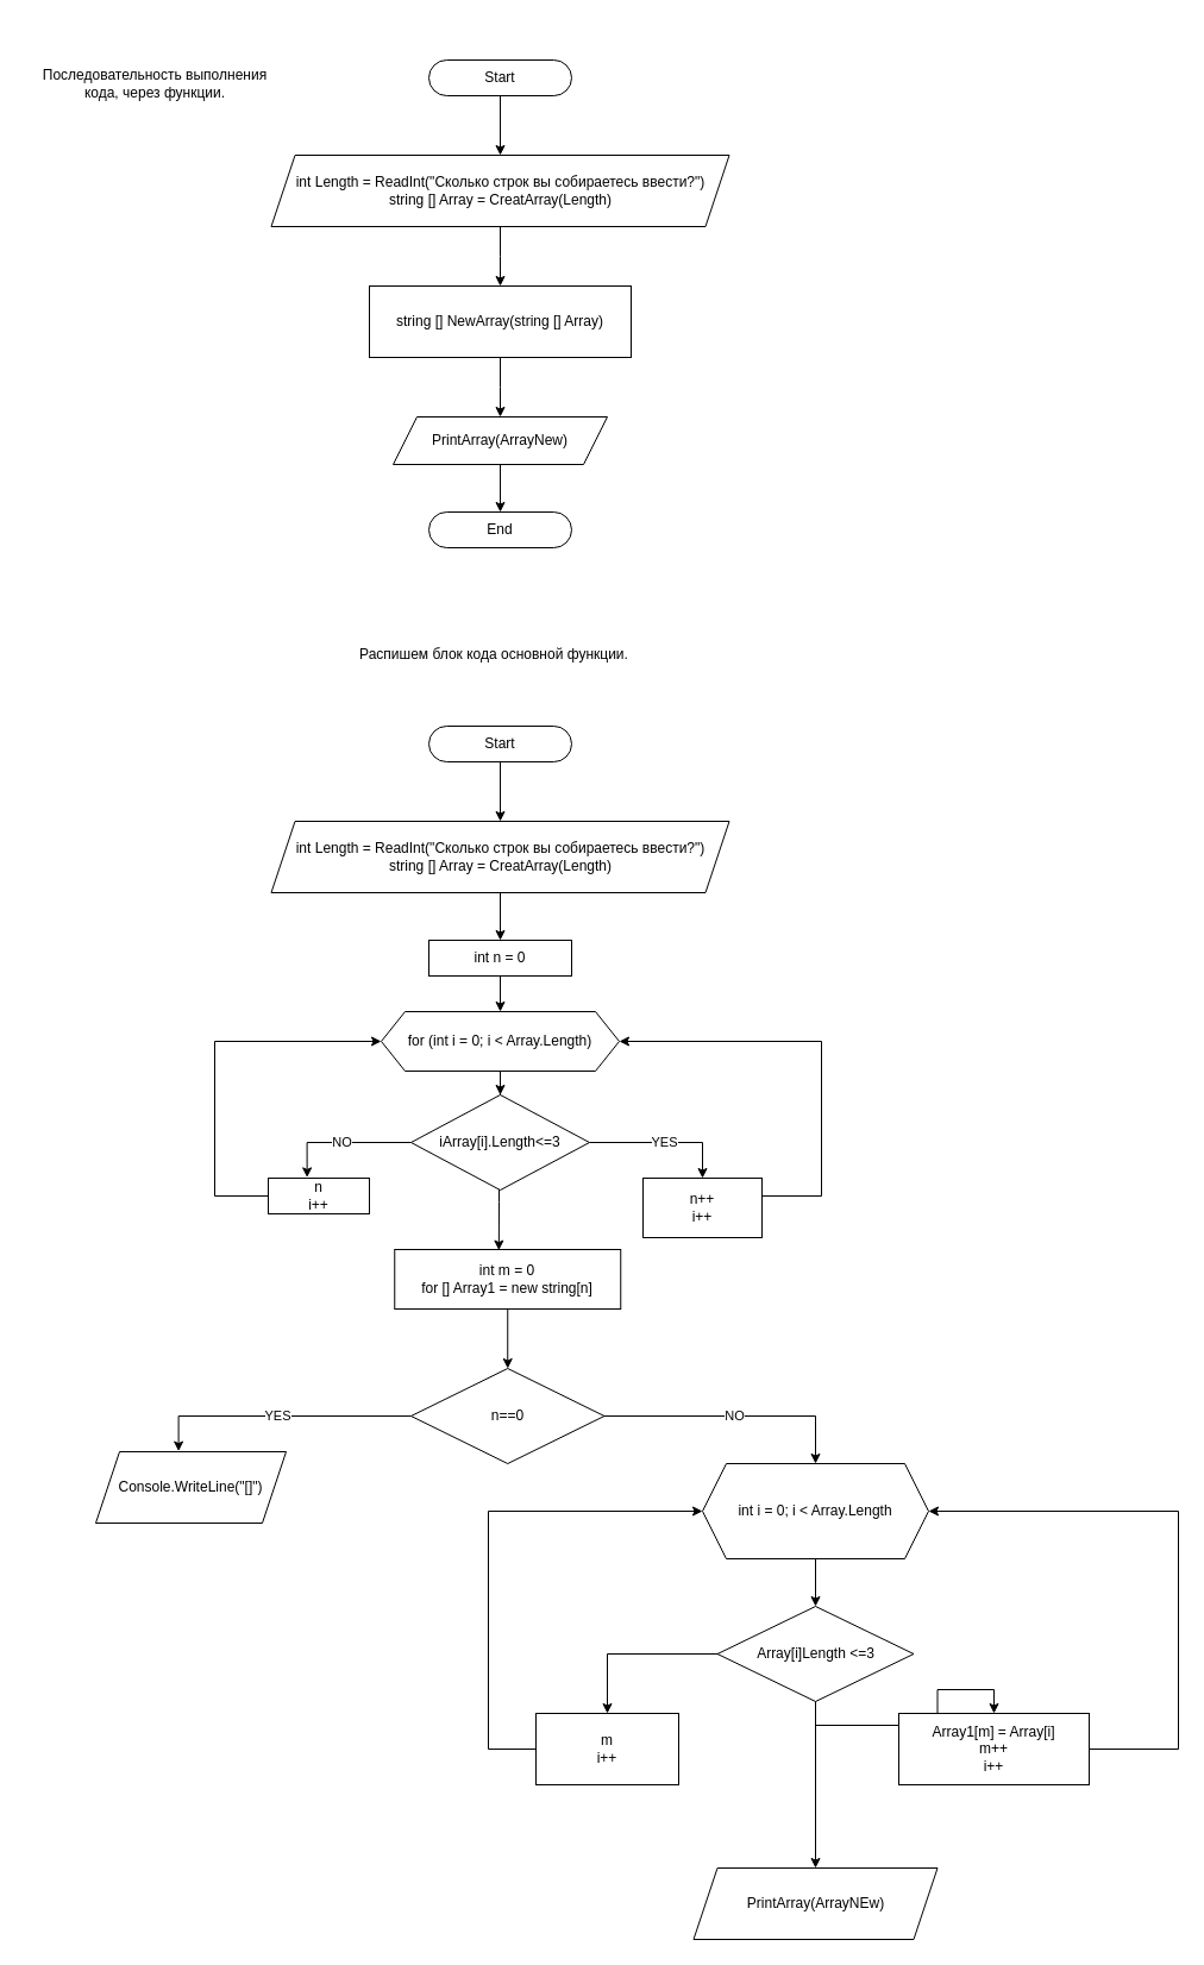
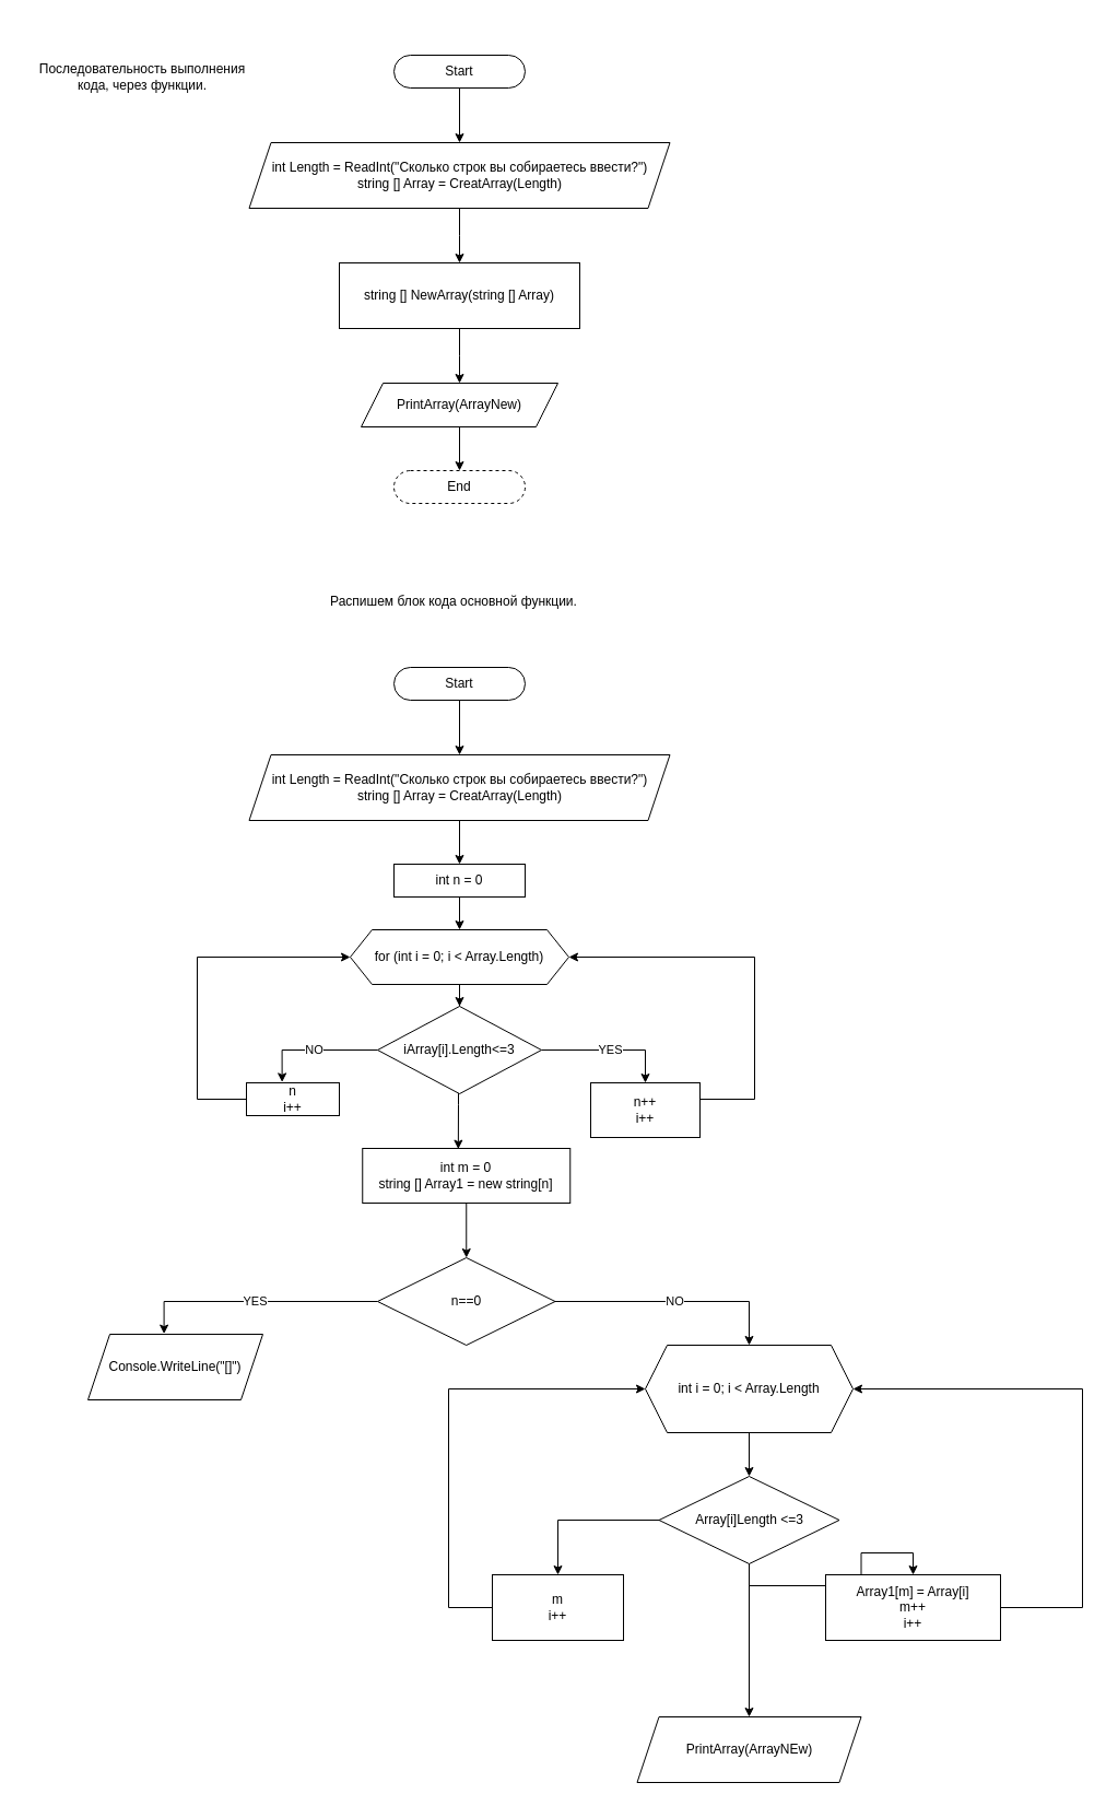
- <mxCell id="8" value="End" style="rounded=1;whiteSpace=wrap;html=1;arcSize=50;" vertex="1" parent="1"><mxGeometry x="360" y="430" width="120" height="30" as="geometry" /></mxCell>
+ <mxCell id="8" value="End" style="rounded=1;whiteSpace=wrap;html=1;arcSize=50;dashed=1;" vertex="1" parent="1"><mxGeometry x="360" y="430" width="120" height="30" as="geometry" /></mxCell>
- <mxCell id="30" value="int m = 0&lt;br&gt;for [] Array1 = new string[n]" style="rounded=0;whiteSpace=wrap;html=1;" vertex="1" parent="1"><mxGeometry x="331.25" y="1050" width="190" height="50" as="geometry" /></mxCell>
+ <mxCell id="30" value="int m = 0&lt;br&gt;string [] Array1 = new string[n]" style="rounded=0;whiteSpace=wrap;html=1;" vertex="1" parent="1"><mxGeometry x="331.25" y="1050" width="190" height="50" as="geometry" /></mxCell>
